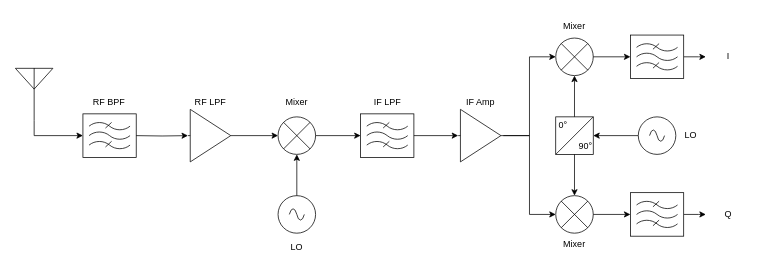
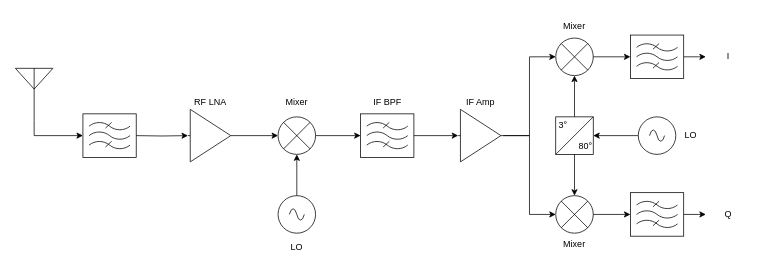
- <mxCell id="35" value="RF BPF" style="text;html=1;align=center;verticalAlign=middle;whiteSpace=wrap;rounded=0;" vertex="1" parent="1"><mxGeometry x="115" y="121" width="60" height="30" as="geometry" /></mxCell>
- <mxCell id="36" value="RF LPF" style="text;html=1;align=center;verticalAlign=middle;whiteSpace=wrap;rounded=0;" vertex="1" parent="1"><mxGeometry x="250" y="121" width="60" height="30" as="geometry" /></mxCell>
+ <mxCell id="36" value="RF LNA" style="text;html=1;align=center;verticalAlign=middle;whiteSpace=wrap;rounded=0;" vertex="1" parent="1"><mxGeometry x="250" y="121" width="60" height="30" as="geometry" /></mxCell>
- <mxCell id="39" value="IF LPF" style="text;html=1;align=center;verticalAlign=middle;whiteSpace=wrap;rounded=0;" vertex="1" parent="1"><mxGeometry x="486" y="121" width="60" height="30" as="geometry" /></mxCell>
+ <mxCell id="39" value="IF BPF" style="text;html=1;align=center;verticalAlign=middle;whiteSpace=wrap;rounded=0;" vertex="1" parent="1"><mxGeometry x="486" y="121" width="60" height="30" as="geometry" /></mxCell>
- <mxCell id="23" value="0°" style="text;html=1;align=center;verticalAlign=middle;whiteSpace=wrap;rounded=0;" vertex="1" parent="1"><mxGeometry x="720" y="151" width="60" height="30" as="geometry" /></mxCell>
+ <mxCell id="23" value="3°" style="text;html=1;align=center;verticalAlign=middle;whiteSpace=wrap;rounded=0;" vertex="1" parent="1"><mxGeometry x="720" y="151" width="60" height="30" as="geometry" /></mxCell>
- <mxCell id="24" value="90°" style="text;html=1;align=center;verticalAlign=middle;whiteSpace=wrap;rounded=0;" vertex="1" parent="1"><mxGeometry x="750" y="179" width="60" height="30" as="geometry" /></mxCell>
+ <mxCell id="24" value="80°" style="text;html=1;align=center;verticalAlign=middle;whiteSpace=wrap;rounded=0;" vertex="1" parent="1"><mxGeometry x="750" y="179" width="60" height="30" as="geometry" /></mxCell>
